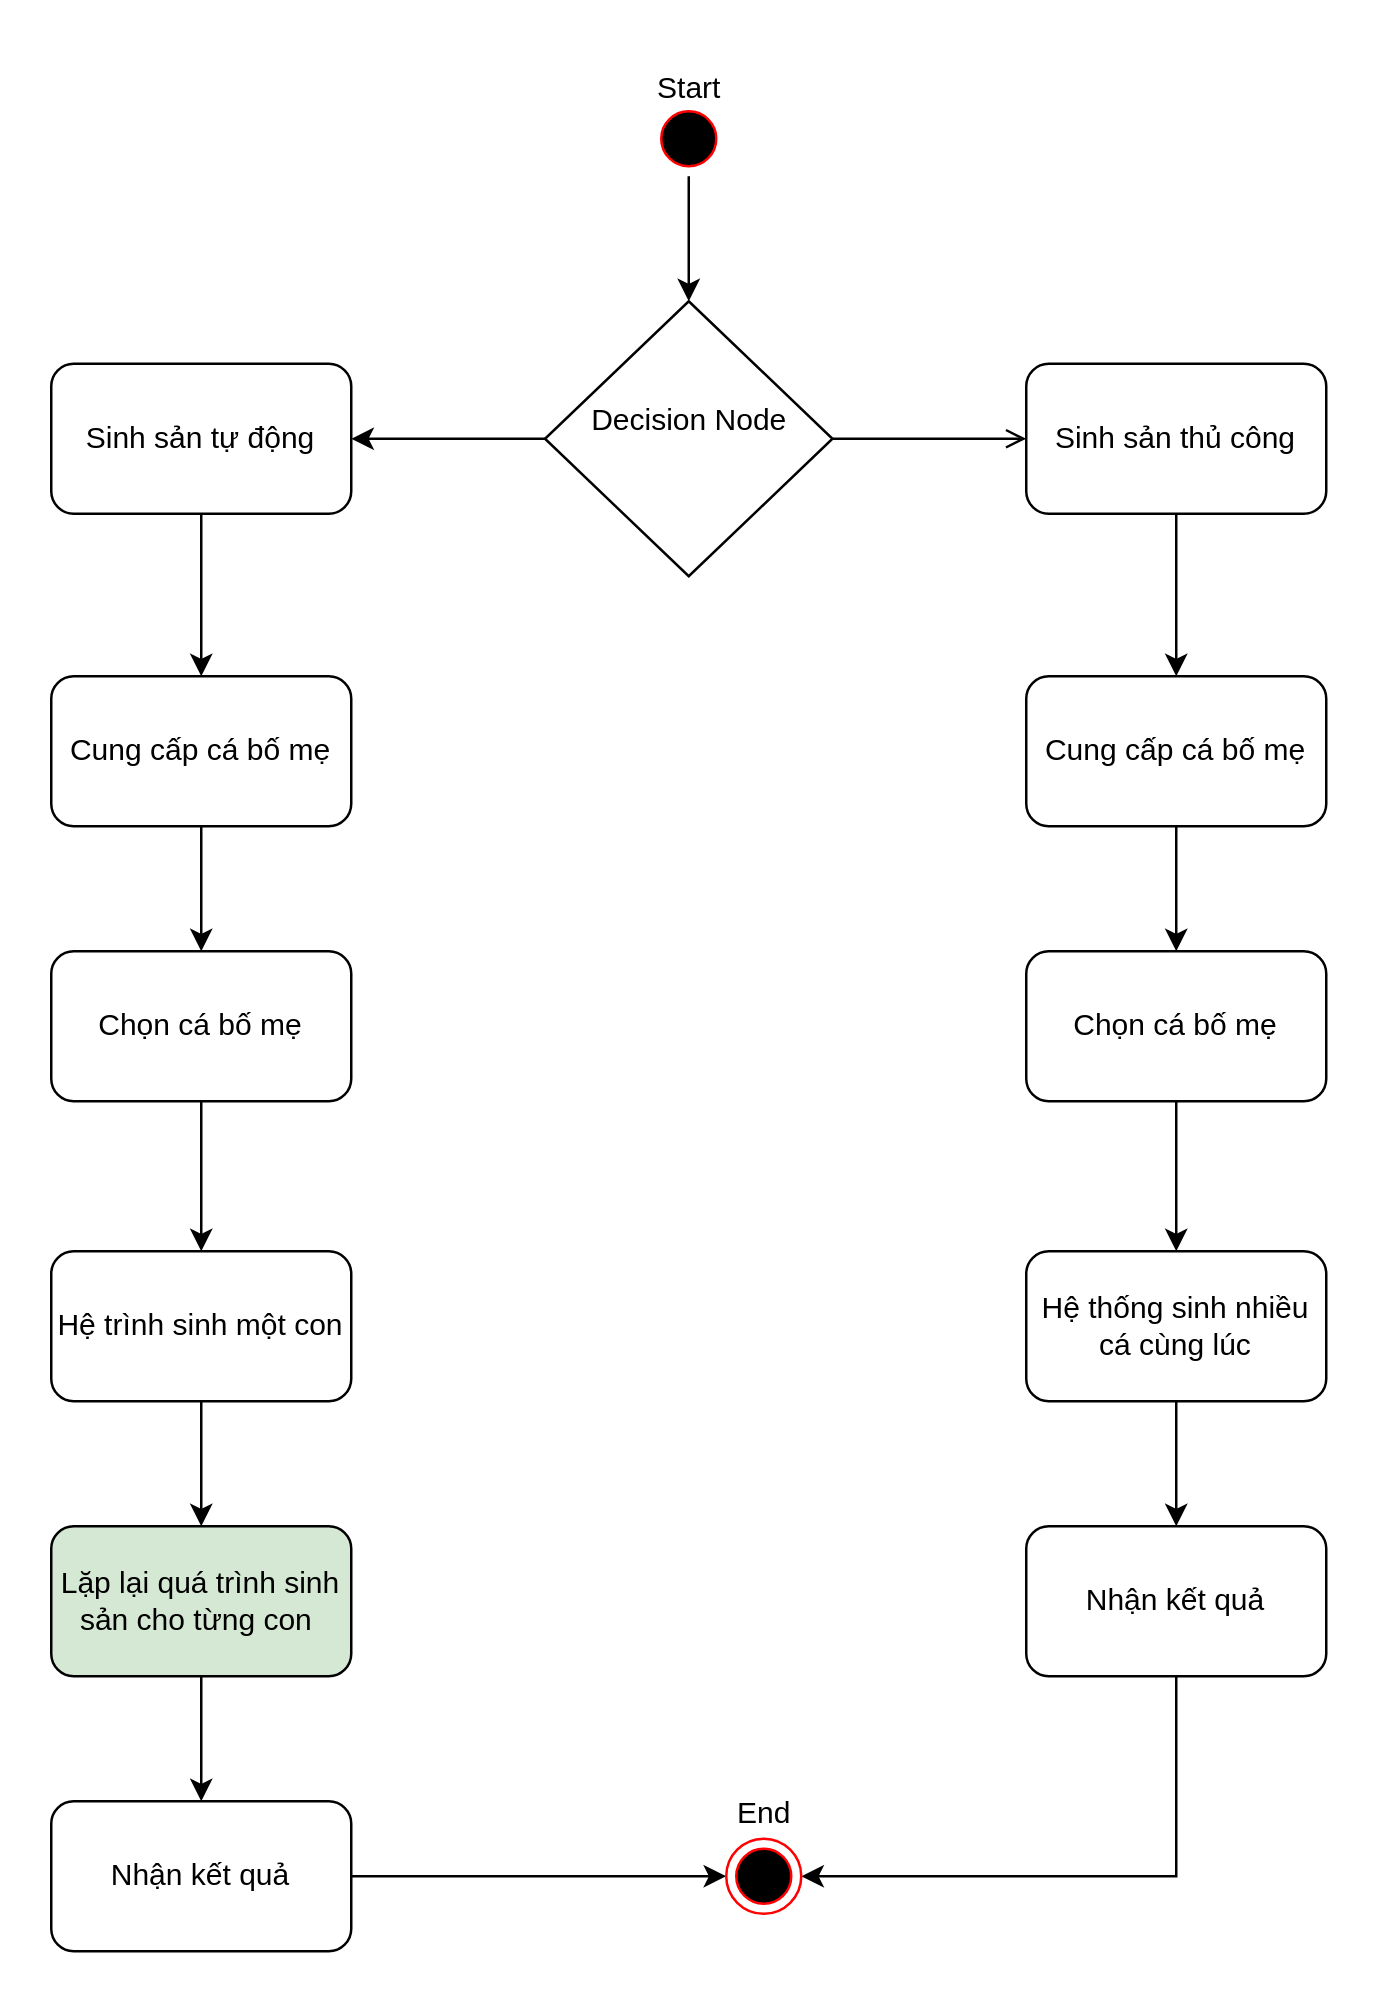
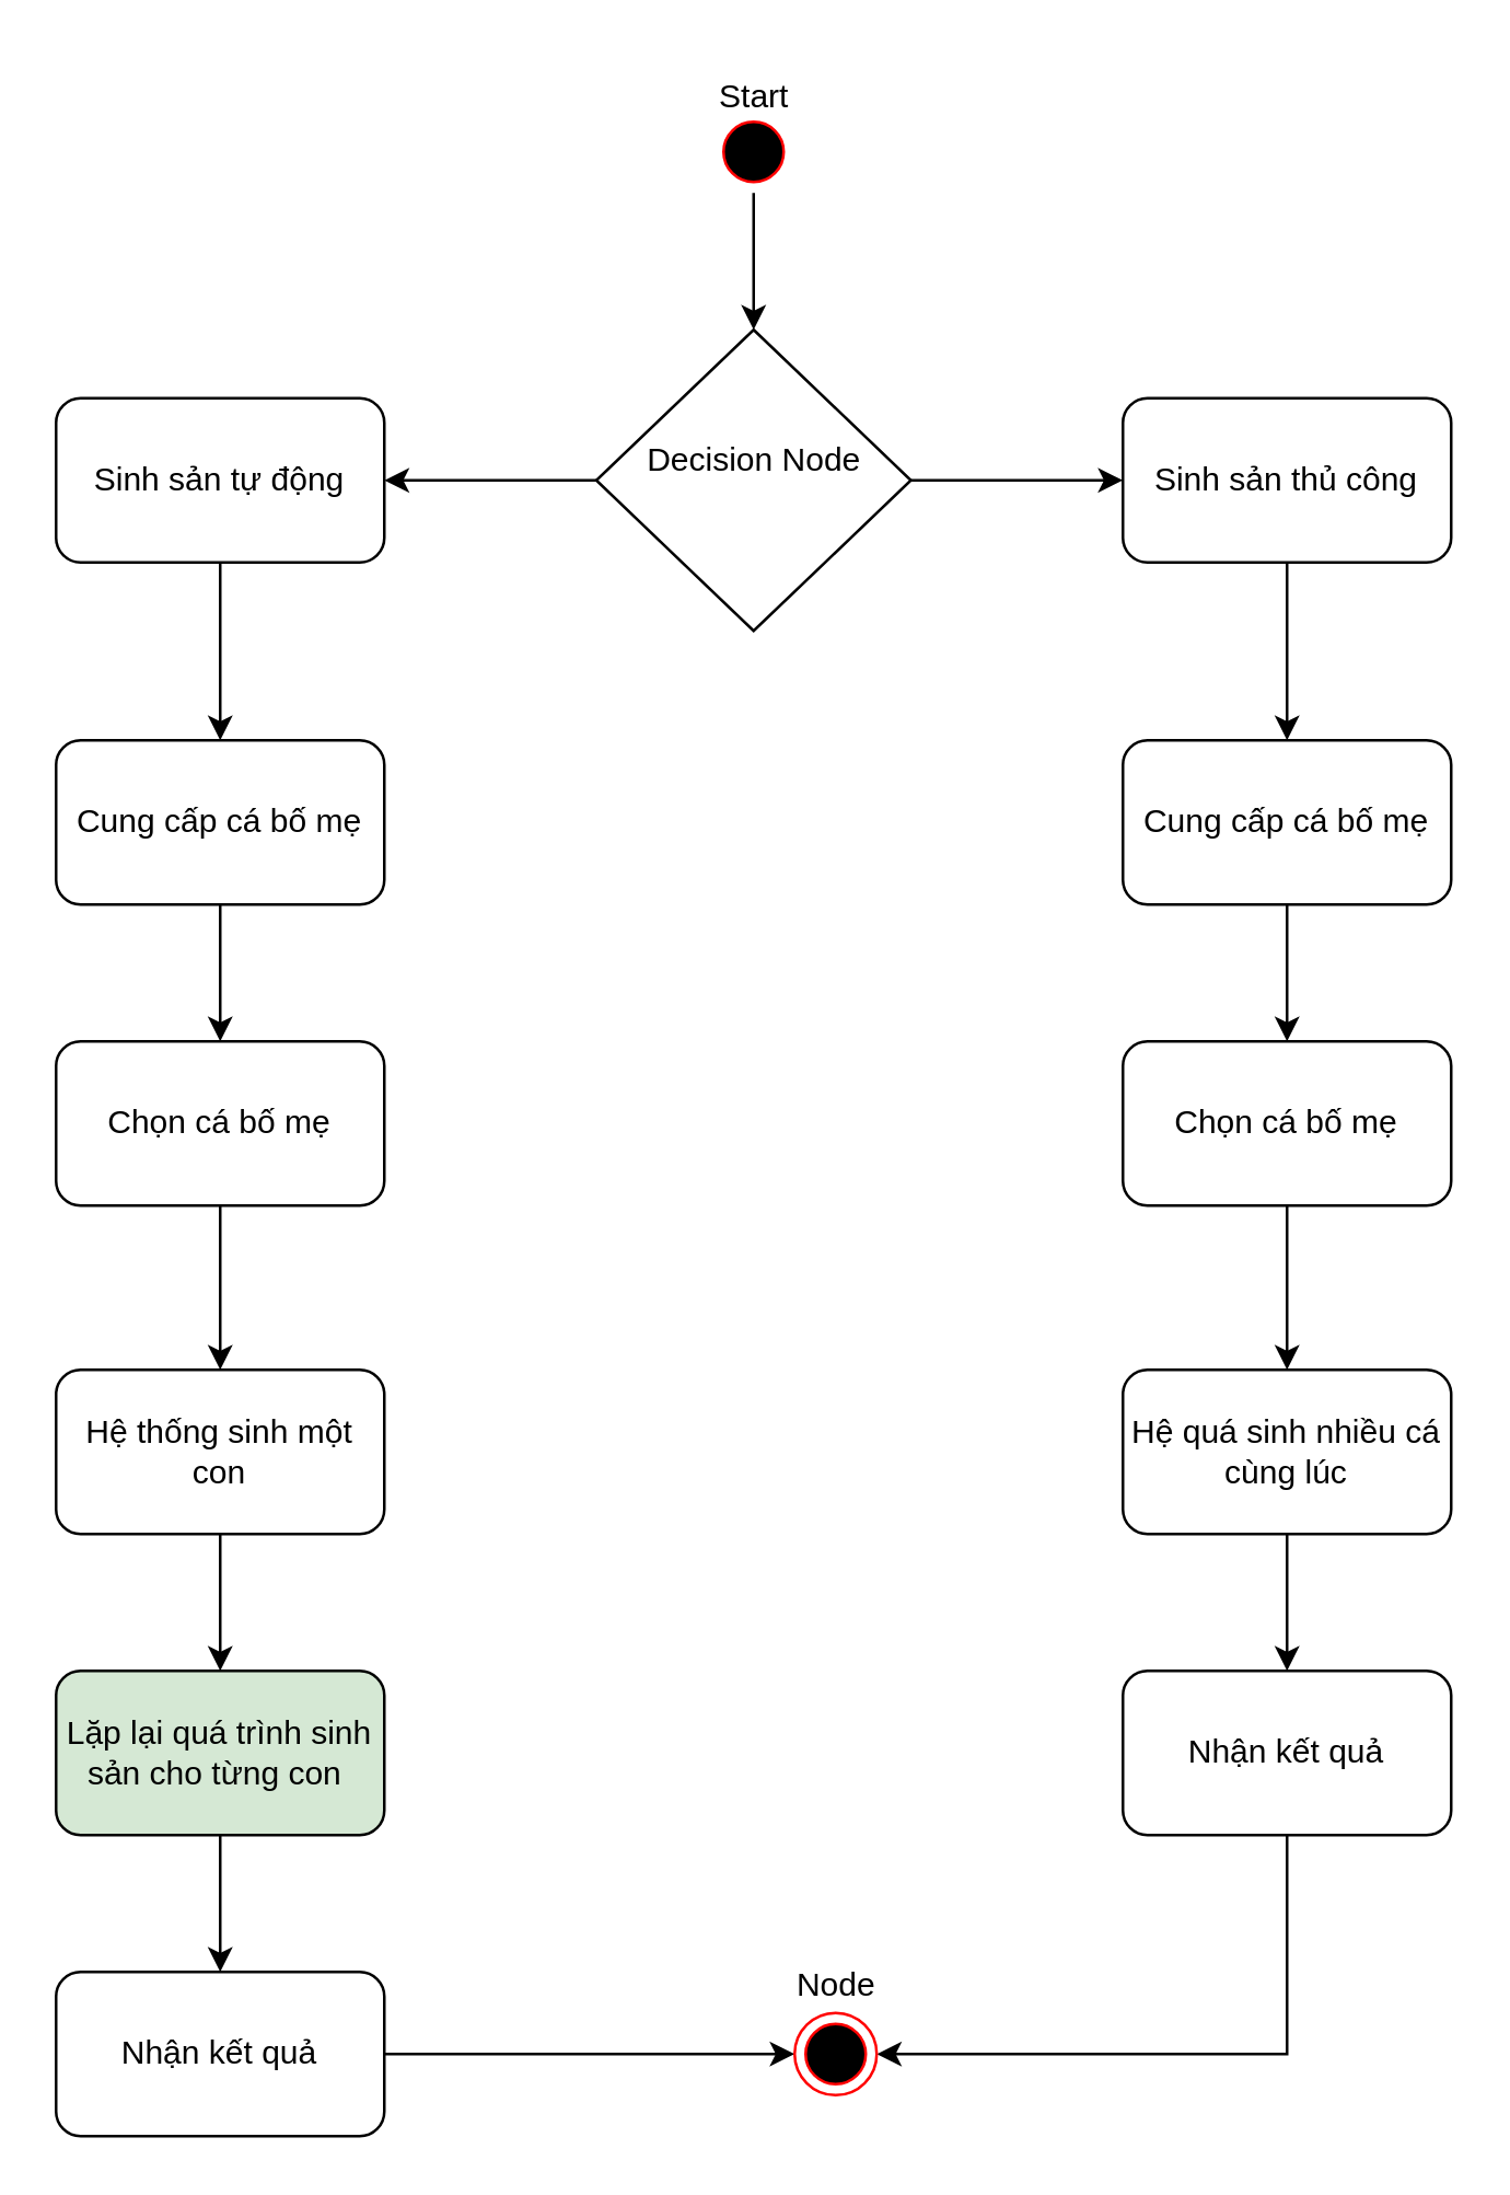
- <mxCell id="4" style="edgeStyle=orthogonalEdgeStyle;rounded=0;orthogonalLoop=1;jettySize=auto;html=1;entryX=0;entryY=0.5;entryDx=0;entryDy=0;endArrow=open;" edge="1" parent="1" source="6" target="8"><mxGeometry relative="1" as="geometry"><mxPoint x="400" y="175" as="targetPoint" /></mxGeometry></mxCell>
+ <mxCell id="4" style="edgeStyle=orthogonalEdgeStyle;rounded=0;orthogonalLoop=1;jettySize=auto;html=1;entryX=0;entryY=0.5;entryDx=0;entryDy=0;" edge="1" parent="1" source="6" target="8"><mxGeometry relative="1" as="geometry"><mxPoint x="400" y="175" as="targetPoint" /></mxGeometry></mxCell>
- <mxCell id="24" value="Hệ trình sinh một con" style="rounded=1;whiteSpace=wrap;html=1;" vertex="1" parent="1"><mxGeometry x="20" y="500" width="120" height="60" as="geometry" /></mxCell>
+ <mxCell id="24" value="Hệ thống sinh một con" style="rounded=1;whiteSpace=wrap;html=1;" vertex="1" parent="1"><mxGeometry x="20" y="500" width="120" height="60" as="geometry" /></mxCell>
- <mxCell id="16" value="Hệ thống sinh nhiều cá cùng lúc" style="rounded=1;whiteSpace=wrap;html=1;" vertex="1" parent="1"><mxGeometry x="410" y="500" width="120" height="60" as="geometry" /></mxCell>
+ <mxCell id="16" value="Hệ quá sinh nhiều cá cùng lúc" style="rounded=1;whiteSpace=wrap;html=1;" vertex="1" parent="1"><mxGeometry x="410" y="500" width="120" height="60" as="geometry" /></mxCell>
- <mxCell id="31" value="End" style="text;html=1;align=center;verticalAlign=middle;resizable=0;points=[];autosize=1;strokeColor=none;fillColor=none;" vertex="1" parent="1"><mxGeometry x="285" y="710" width="40" height="30" as="geometry" /></mxCell>
+ <mxCell id="31" value="Node" style="text;html=1;align=center;verticalAlign=middle;resizable=0;points=[];autosize=1;strokeColor=none;fillColor=none;" vertex="1" parent="1"><mxGeometry x="285" y="710" width="40" height="30" as="geometry" /></mxCell>
